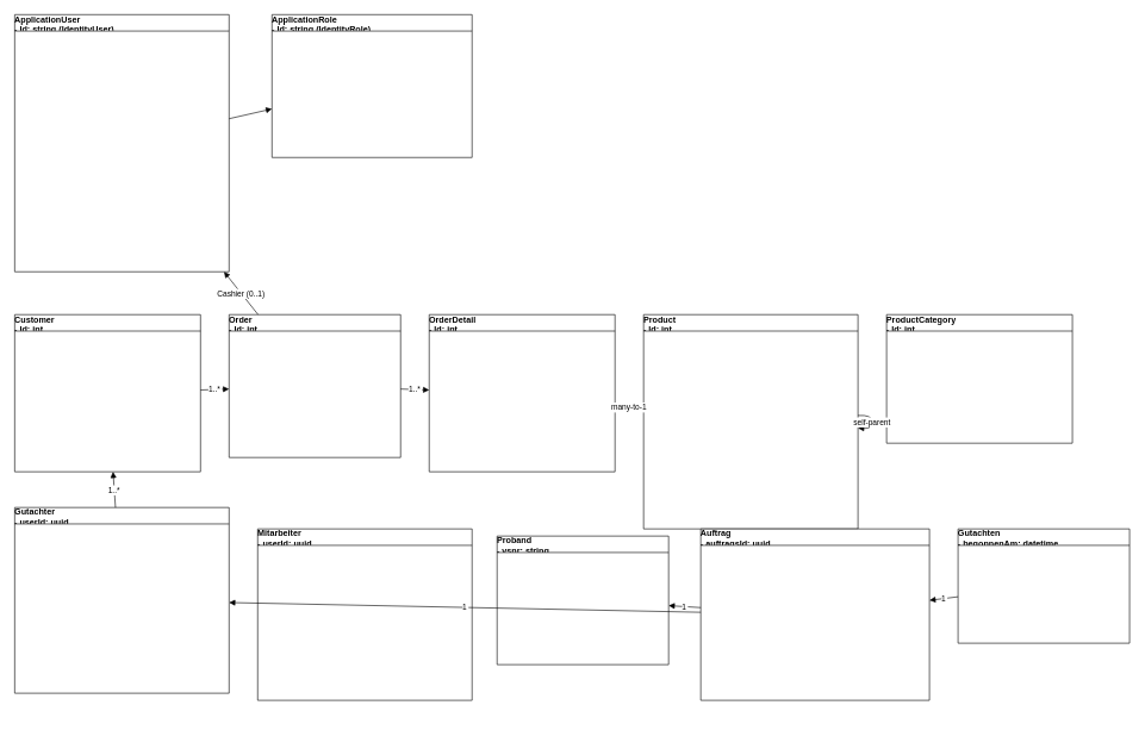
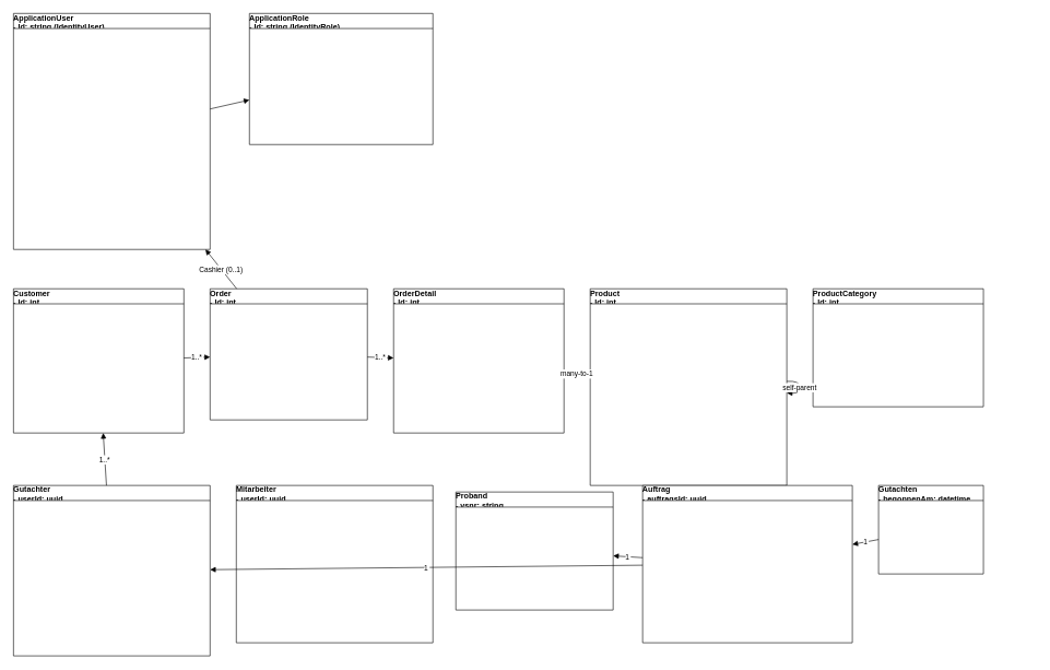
- <mxCell id="13" value="&lt;b&gt;Gutachten&lt;/b&gt;&lt;br&gt;- begonnenAm: datetime&lt;br&gt;- fertiggestelltAm?: datetime" style="swimlane;html=1;whiteSpace=wrap;overflow=fill;fontStyle=1;align=left;verticalAlign=top;childLayout=stackLayout;rounded=0;" vertex="1" parent="1"><mxGeometry x="1340" y="740" width="240" height="160" as="geometry" /></mxCell>
+ <mxCell id="13" value="&lt;b&gt;Gutachten&lt;/b&gt;&lt;br&gt;- begonnenAm: datetime&lt;br&gt;- fertiggestelltAm?: datetime" style="swimlane;html=1;whiteSpace=wrap;overflow=fill;fontStyle=1;align=left;verticalAlign=top;childLayout=stackLayout;rounded=0;" vertex="1" parent="1"><mxGeometry x="1340" y="740" width="160" height="135" as="geometry" /></mxCell>
- <mxCell id="9" value="&lt;b&gt;Gutachter&lt;/b&gt;&lt;br&gt;- userId: uuid&lt;br&gt;- anrede: string&lt;br&gt;- titel?: string&lt;br&gt;- nachname: string&lt;br&gt;- vorname: string&lt;br&gt;- namenszusatz?: string&lt;br&gt;- geburtsdatum?: date&lt;br&gt;- efn: number(15)&lt;br&gt;- status: enum&lt;br&gt;- gesperrtSeit?: datetime" style="swimlane;html=1;whiteSpace=wrap;overflow=fill;fontStyle=1;align=left;verticalAlign=top;childLayout=stackLayout;rounded=0;" vertex="1" parent="1"><mxGeometry x="20" y="710" width="300" height="260" as="geometry" /></mxCell>
+ <mxCell id="9" value="&lt;b&gt;Gutachter&lt;/b&gt;&lt;br&gt;- userId: uuid&lt;br&gt;- anrede: string&lt;br&gt;- titel?: string&lt;br&gt;- nachname: string&lt;br&gt;- vorname: string&lt;br&gt;- namenszusatz?: string&lt;br&gt;- geburtsdatum?: date&lt;br&gt;- efn: number(15)&lt;br&gt;- status: enum&lt;br&gt;- gesperrtSeit?: datetime" style="swimlane;html=1;whiteSpace=wrap;overflow=fill;fontStyle=1;align=left;verticalAlign=top;childLayout=stackLayout;rounded=0;" vertex="1" parent="1"><mxGeometry x="20" y="740" width="300" height="260" as="geometry" /></mxCell>
